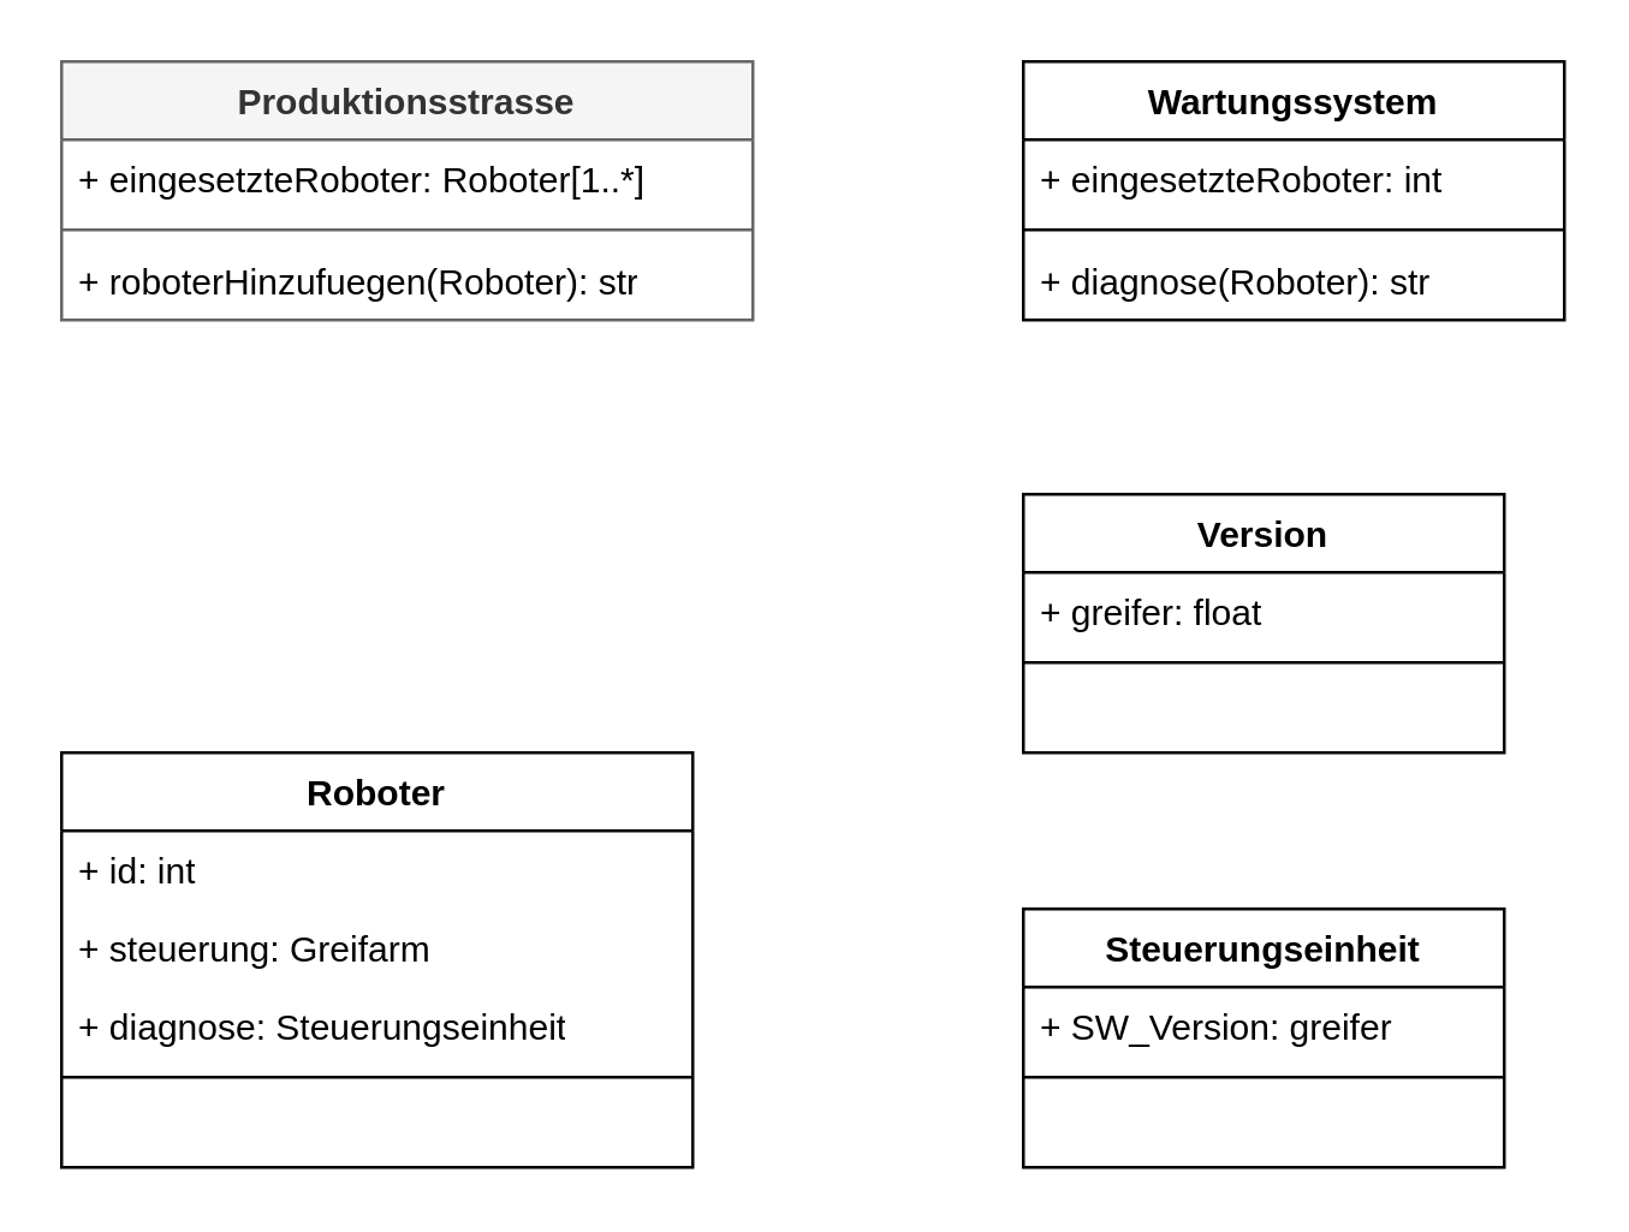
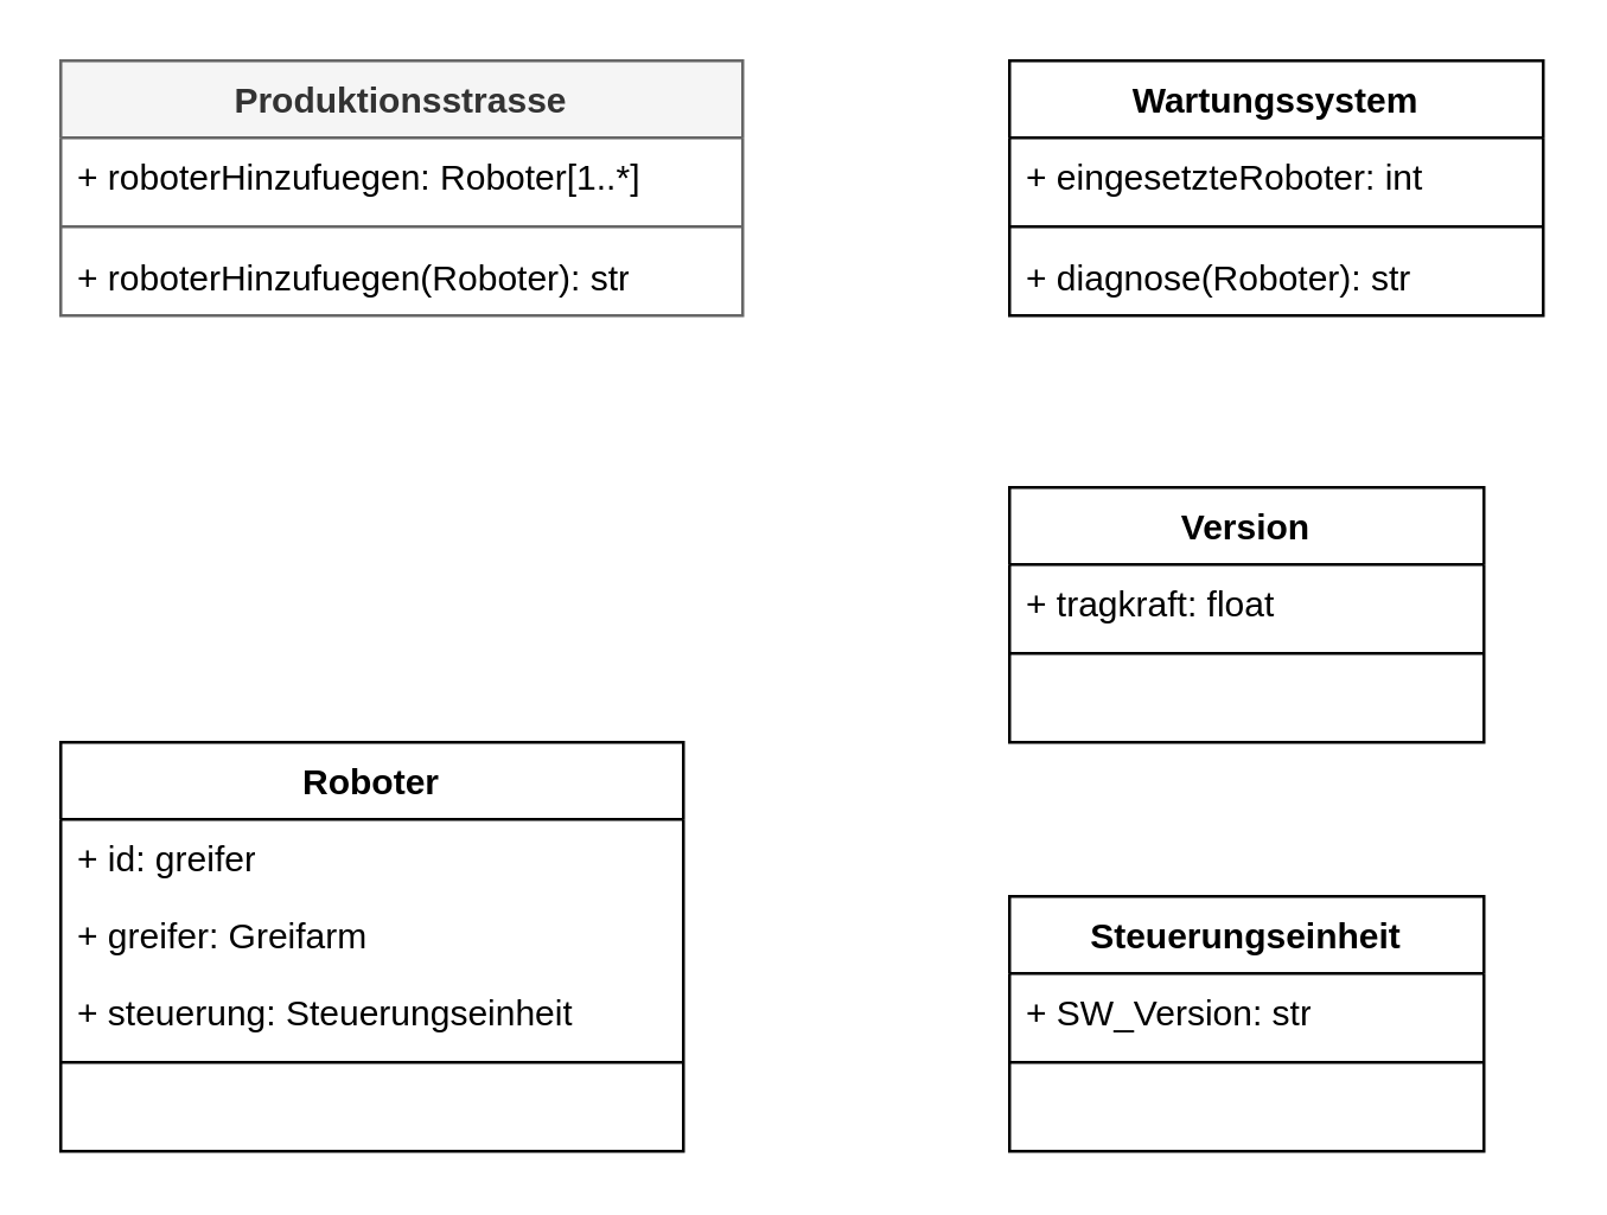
- <mxCell id="17" value="+ eingesetzteRoboter: Roboter[1..*]" style="text;strokeColor=none;fillColor=none;align=left;verticalAlign=top;spacingLeft=4;spacingRight=4;overflow=hidden;rotatable=0;points=[[0,0.5],[1,0.5]];portConstraint=eastwest;whiteSpace=wrap;html=1;" vertex="1" parent="16"><mxGeometry y="26" width="230" height="26" as="geometry" /></mxCell>
+ <mxCell id="17" value="+ roboterHinzufuegen: Roboter[1..*]" style="text;strokeColor=none;fillColor=none;align=left;verticalAlign=top;spacingLeft=4;spacingRight=4;overflow=hidden;rotatable=0;points=[[0,0.5],[1,0.5]];portConstraint=eastwest;whiteSpace=wrap;html=1;" vertex="1" parent="16"><mxGeometry y="26" width="230" height="26" as="geometry" /></mxCell>
- <mxCell id="9" value="+ greifer: float" style="text;strokeColor=none;fillColor=none;align=left;verticalAlign=top;spacingLeft=4;spacingRight=4;overflow=hidden;rotatable=0;points=[[0,0.5],[1,0.5]];portConstraint=eastwest;whiteSpace=wrap;html=1;" vertex="1" parent="8"><mxGeometry y="26" width="160" height="26" as="geometry" /></mxCell>
+ <mxCell id="9" value="+ tragkraft: float" style="text;strokeColor=none;fillColor=none;align=left;verticalAlign=top;spacingLeft=4;spacingRight=4;overflow=hidden;rotatable=0;points=[[0,0.5],[1,0.5]];portConstraint=eastwest;whiteSpace=wrap;html=1;" vertex="1" parent="8"><mxGeometry y="26" width="160" height="26" as="geometry" /></mxCell>
- <mxCell id="3" value="+ id: int" style="text;strokeColor=none;fillColor=none;align=left;verticalAlign=top;spacingLeft=4;spacingRight=4;overflow=hidden;rotatable=0;points=[[0,0.5],[1,0.5]];portConstraint=eastwest;whiteSpace=wrap;html=1;" vertex="1" parent="2"><mxGeometry y="26" width="210" height="26" as="geometry" /></mxCell>
+ <mxCell id="3" value="+ id: greifer" style="text;strokeColor=none;fillColor=none;align=left;verticalAlign=top;spacingLeft=4;spacingRight=4;overflow=hidden;rotatable=0;points=[[0,0.5],[1,0.5]];portConstraint=eastwest;whiteSpace=wrap;html=1;" vertex="1" parent="2"><mxGeometry y="26" width="210" height="26" as="geometry" /></mxCell>
- <mxCell id="4" value="+ steuerung: Greifarm" style="text;strokeColor=none;fillColor=none;align=left;verticalAlign=top;spacingLeft=4;spacingRight=4;overflow=hidden;rotatable=0;points=[[0,0.5],[1,0.5]];portConstraint=eastwest;whiteSpace=wrap;html=1;" vertex="1" parent="2"><mxGeometry y="52" width="210" height="26" as="geometry" /></mxCell>
+ <mxCell id="4" value="+ greifer: Greifarm" style="text;strokeColor=none;fillColor=none;align=left;verticalAlign=top;spacingLeft=4;spacingRight=4;overflow=hidden;rotatable=0;points=[[0,0.5],[1,0.5]];portConstraint=eastwest;whiteSpace=wrap;html=1;" vertex="1" parent="2"><mxGeometry y="52" width="210" height="26" as="geometry" /></mxCell>
- <mxCell id="5" value="+ diagnose: Steuerungseinheit" style="text;strokeColor=none;fillColor=none;align=left;verticalAlign=top;spacingLeft=4;spacingRight=4;overflow=hidden;rotatable=0;points=[[0,0.5],[1,0.5]];portConstraint=eastwest;whiteSpace=wrap;html=1;" vertex="1" parent="2"><mxGeometry y="78" width="210" height="26" as="geometry" /></mxCell>
+ <mxCell id="5" value="+ steuerung: Steuerungseinheit" style="text;strokeColor=none;fillColor=none;align=left;verticalAlign=top;spacingLeft=4;spacingRight=4;overflow=hidden;rotatable=0;points=[[0,0.5],[1,0.5]];portConstraint=eastwest;whiteSpace=wrap;html=1;" vertex="1" parent="2"><mxGeometry y="78" width="210" height="26" as="geometry" /></mxCell>
- <mxCell id="13" value="+ SW_Version: greifer" style="text;strokeColor=none;fillColor=none;align=left;verticalAlign=top;spacingLeft=4;spacingRight=4;overflow=hidden;rotatable=0;points=[[0,0.5],[1,0.5]];portConstraint=eastwest;whiteSpace=wrap;html=1;" vertex="1" parent="12"><mxGeometry y="26" width="160" height="26" as="geometry" /></mxCell>
+ <mxCell id="13" value="+ SW_Version: str" style="text;strokeColor=none;fillColor=none;align=left;verticalAlign=top;spacingLeft=4;spacingRight=4;overflow=hidden;rotatable=0;points=[[0,0.5],[1,0.5]];portConstraint=eastwest;whiteSpace=wrap;html=1;" vertex="1" parent="12"><mxGeometry y="26" width="160" height="26" as="geometry" /></mxCell>
